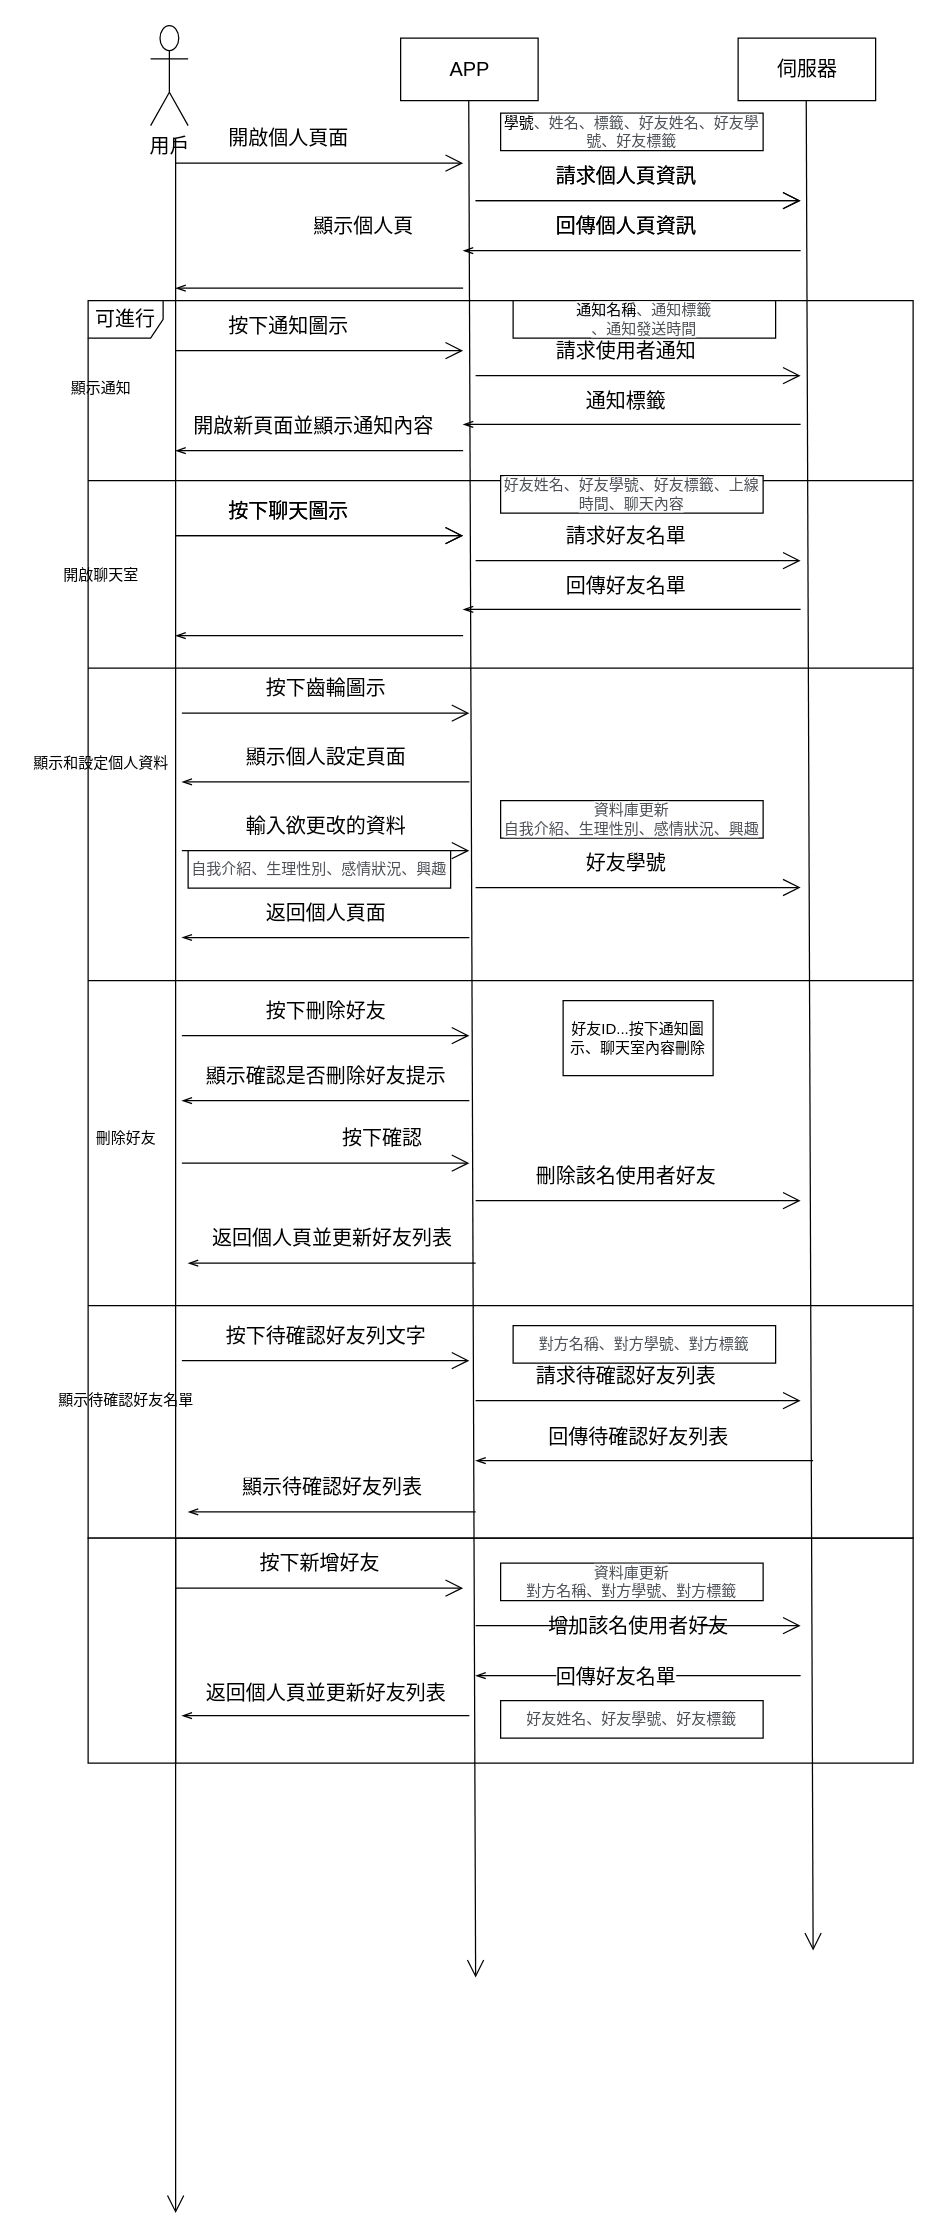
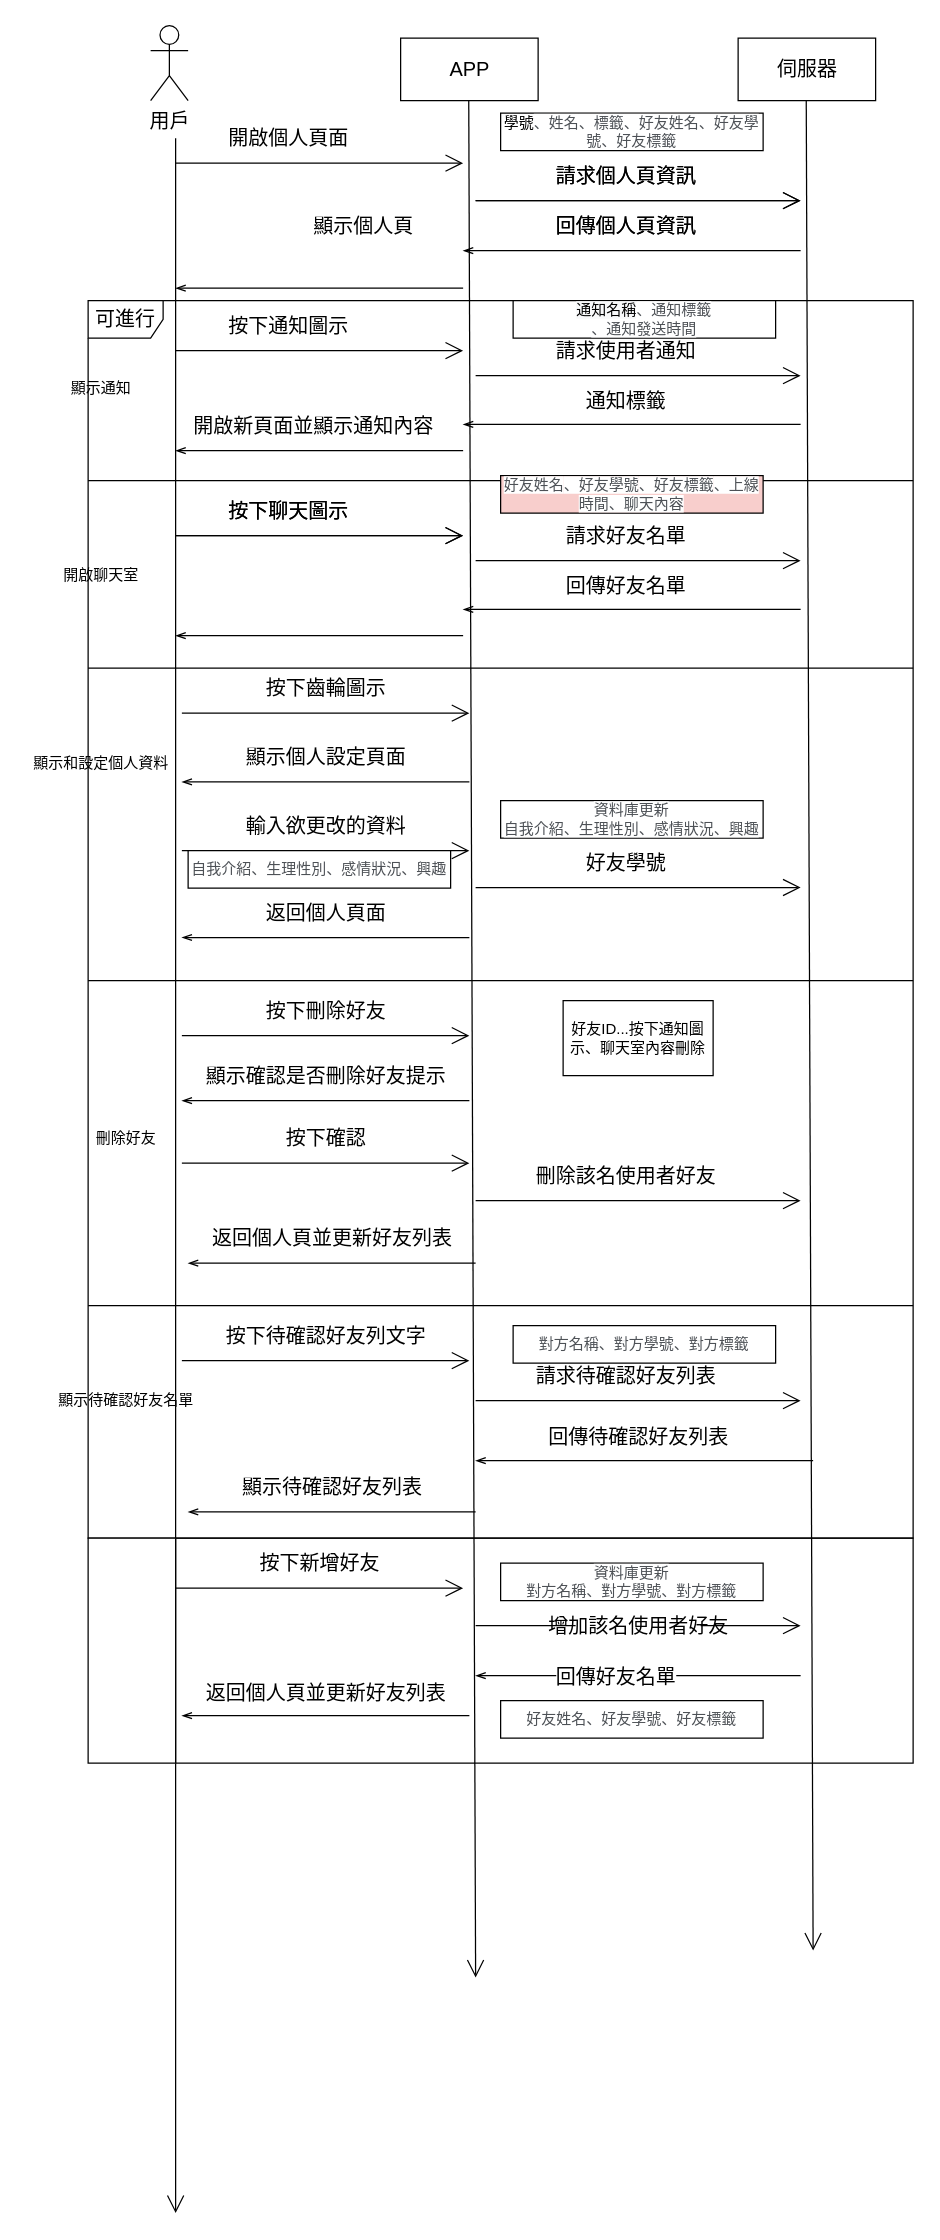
- <mxCell id="2" value="用戶" style="shape=umlActor;verticalLabelPosition=bottom;verticalAlign=top;html=1;fontSize=16;" parent="1" vertex="1"><mxGeometry x="120" y="20" width="30" height="80" as="geometry" /></mxCell>
+ <mxCell id="2" value="用戶" style="shape=umlActor;verticalLabelPosition=bottom;verticalAlign=top;html=1;fontSize=16;" parent="1" vertex="1"><mxGeometry x="120" y="20" width="30" height="60" as="geometry" /></mxCell>
- <mxCell id="88" value="&lt;font style=&quot;font-size: 12px&quot;&gt;&lt;span style=&quot;color: rgb(77 , 81 , 86) ; text-align: left ; background-color: rgb(255 , 255 , 255)&quot;&gt;好友姓名&lt;/span&gt;&lt;span style=&quot;color: rgb(77 , 81 , 86) ; text-align: left ; background-color: rgb(255 , 255 , 255)&quot;&gt;、好友學號&lt;/span&gt;&lt;span style=&quot;color: rgb(77 , 81 , 86) ; text-align: left ; background-color: rgb(255 , 255 , 255)&quot;&gt;、好友標籤&lt;/span&gt;&lt;span style=&quot;color: rgb(77 , 81 , 86) ; text-align: left ; background-color: rgb(255 , 255 , 255)&quot;&gt;、上線時間、聊天內容&lt;/span&gt;&lt;br&gt;&lt;/font&gt;" style="rounded=0;whiteSpace=wrap;html=1;" parent="1" vertex="1"><mxGeometry x="400" y="380" width="210" height="30" as="geometry" /></mxCell>
+ <mxCell id="88" value="&lt;font style=&quot;font-size: 12px&quot;&gt;&lt;span style=&quot;color: rgb(77 , 81 , 86) ; text-align: left ; background-color: rgb(255 , 255 , 255)&quot;&gt;好友姓名&lt;/span&gt;&lt;span style=&quot;color: rgb(77 , 81 , 86) ; text-align: left ; background-color: rgb(255 , 255 , 255)&quot;&gt;、好友學號&lt;/span&gt;&lt;span style=&quot;color: rgb(77 , 81 , 86) ; text-align: left ; background-color: rgb(255 , 255 , 255)&quot;&gt;、好友標籤&lt;/span&gt;&lt;span style=&quot;color: rgb(77 , 81 , 86) ; text-align: left ; background-color: rgb(255 , 255 , 255)&quot;&gt;、上線時間、聊天內容&lt;/span&gt;&lt;br&gt;&lt;/font&gt;" style="rounded=0;whiteSpace=wrap;html=1;fillColor=#f8cecc;" parent="1" vertex="1"><mxGeometry x="400" y="380" width="210" height="30" as="geometry" /></mxCell>
- <mxCell id="54" value="按下確認" style="text;strokeColor=none;fillColor=none;html=1;fontSize=16;fontStyle=0;verticalAlign=middle;align=center;" parent="1" vertex="1"><mxGeometry x="255" y="890" width="100" height="40" as="geometry" /></mxCell>
+ <mxCell id="54" value="按下確認" style="text;strokeColor=none;fillColor=none;html=1;fontSize=16;fontStyle=0;verticalAlign=middle;align=center;" parent="1" vertex="1"><mxGeometry x="210" y="890" width="100" height="40" as="geometry" /></mxCell>
